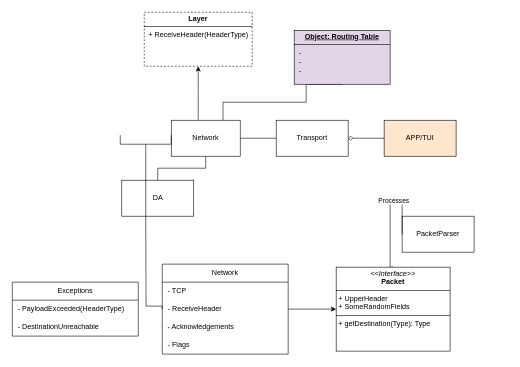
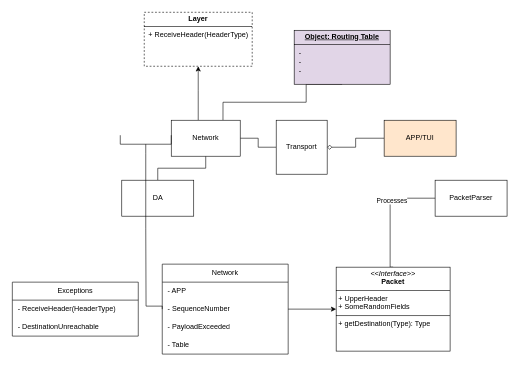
- <mxCell id="14" value="Transport" style="rounded=0;whiteSpace=wrap;html=1;" parent="1" vertex="1"><mxGeometry x="460" y="200" width="120" height="60" as="geometry" /></mxCell>
+ <mxCell id="14" value="Transport" style="rounded=0;whiteSpace=wrap;html=1;" parent="1" vertex="1"><mxGeometry x="460" y="200" width="85" height="90" as="geometry" /></mxCell>
- <mxCell id="17" value="PacketParser" style="rounded=0;whiteSpace=wrap;html=1;" parent="1" vertex="1"><mxGeometry x="670" y="360" width="120" height="60" as="geometry" /></mxCell>
+ <mxCell id="17" value="PacketParser" style="rounded=0;whiteSpace=wrap;html=1;" parent="1" vertex="1"><mxGeometry x="725" y="300" width="120" height="60" as="geometry" /></mxCell>
- <mxCell id="9" value="&amp;nbsp;- TCP" style="text;strokeColor=none;fillColor=none;align=left;verticalAlign=middle;spacingLeft=4;spacingRight=4;overflow=hidden;points=[[0,0.5],[1,0.5]];portConstraint=eastwest;rotatable=0;whiteSpace=wrap;html=1;" parent="8" vertex="1"><mxGeometry y="30" width="210" height="30" as="geometry" /></mxCell>
+ <mxCell id="9" value="&amp;nbsp;- APP" style="text;strokeColor=none;fillColor=none;align=left;verticalAlign=middle;spacingLeft=4;spacingRight=4;overflow=hidden;points=[[0,0.5],[1,0.5]];portConstraint=eastwest;rotatable=0;whiteSpace=wrap;html=1;" parent="8" vertex="1"><mxGeometry y="30" width="210" height="30" as="geometry" /></mxCell>
- <mxCell id="6" value="&amp;nbsp;- PayloadExceeded(HeaderType)" style="text;strokeColor=none;fillColor=none;align=left;verticalAlign=middle;spacingLeft=4;spacingRight=4;overflow=hidden;points=[[0,0.5],[1,0.5]];portConstraint=eastwest;rotatable=0;whiteSpace=wrap;html=1;" parent="5" vertex="1"><mxGeometry y="30" width="210" height="30" as="geometry" /></mxCell>
+ <mxCell id="6" value="&amp;nbsp;- ReceiveHeader(HeaderType)" style="text;strokeColor=none;fillColor=none;align=left;verticalAlign=middle;spacingLeft=4;spacingRight=4;overflow=hidden;points=[[0,0.5],[1,0.5]];portConstraint=eastwest;rotatable=0;whiteSpace=wrap;html=1;" parent="5" vertex="1"><mxGeometry y="30" width="210" height="30" as="geometry" /></mxCell>
- <mxCell id="10" value="&amp;nbsp;- ReceiveHeader" style="text;strokeColor=none;fillColor=none;align=left;verticalAlign=middle;spacingLeft=4;spacingRight=4;overflow=hidden;points=[[0,0.5],[1,0.5]];portConstraint=eastwest;rotatable=0;whiteSpace=wrap;html=1;" parent="8" vertex="1"><mxGeometry y="60" width="210" height="30" as="geometry" /></mxCell>
+ <mxCell id="10" value="&amp;nbsp;- SequenceNumber" style="text;strokeColor=none;fillColor=none;align=left;verticalAlign=middle;spacingLeft=4;spacingRight=4;overflow=hidden;points=[[0,0.5],[1,0.5]];portConstraint=eastwest;rotatable=0;whiteSpace=wrap;html=1;" parent="8" vertex="1"><mxGeometry y="60" width="210" height="30" as="geometry" /></mxCell>
- <mxCell id="11" value="&amp;nbsp;- Acknowledgements" style="text;strokeColor=none;fillColor=none;align=left;verticalAlign=middle;spacingLeft=4;spacingRight=4;overflow=hidden;points=[[0,0.5],[1,0.5]];portConstraint=eastwest;rotatable=0;whiteSpace=wrap;html=1;" parent="8" vertex="1"><mxGeometry y="90" width="210" height="30" as="geometry" /></mxCell>
+ <mxCell id="11" value="&amp;nbsp;- PayloadExceeded" style="text;strokeColor=none;fillColor=none;align=left;verticalAlign=middle;spacingLeft=4;spacingRight=4;overflow=hidden;points=[[0,0.5],[1,0.5]];portConstraint=eastwest;rotatable=0;whiteSpace=wrap;html=1;" parent="8" vertex="1"><mxGeometry y="90" width="210" height="30" as="geometry" /></mxCell>
- <mxCell id="12" value="&amp;nbsp;- Flags" style="text;strokeColor=none;fillColor=none;align=left;verticalAlign=middle;spacingLeft=4;spacingRight=4;overflow=hidden;points=[[0,0.5],[1,0.5]];portConstraint=eastwest;rotatable=0;whiteSpace=wrap;html=1;" parent="8" vertex="1"><mxGeometry y="120" width="210" height="30" as="geometry" /></mxCell>
+ <mxCell id="12" value="&amp;nbsp;- Table" style="text;strokeColor=none;fillColor=none;align=left;verticalAlign=middle;spacingLeft=4;spacingRight=4;overflow=hidden;points=[[0,0.5],[1,0.5]];portConstraint=eastwest;rotatable=0;whiteSpace=wrap;html=1;" parent="8" vertex="1"><mxGeometry y="120" width="210" height="30" as="geometry" /></mxCell>
